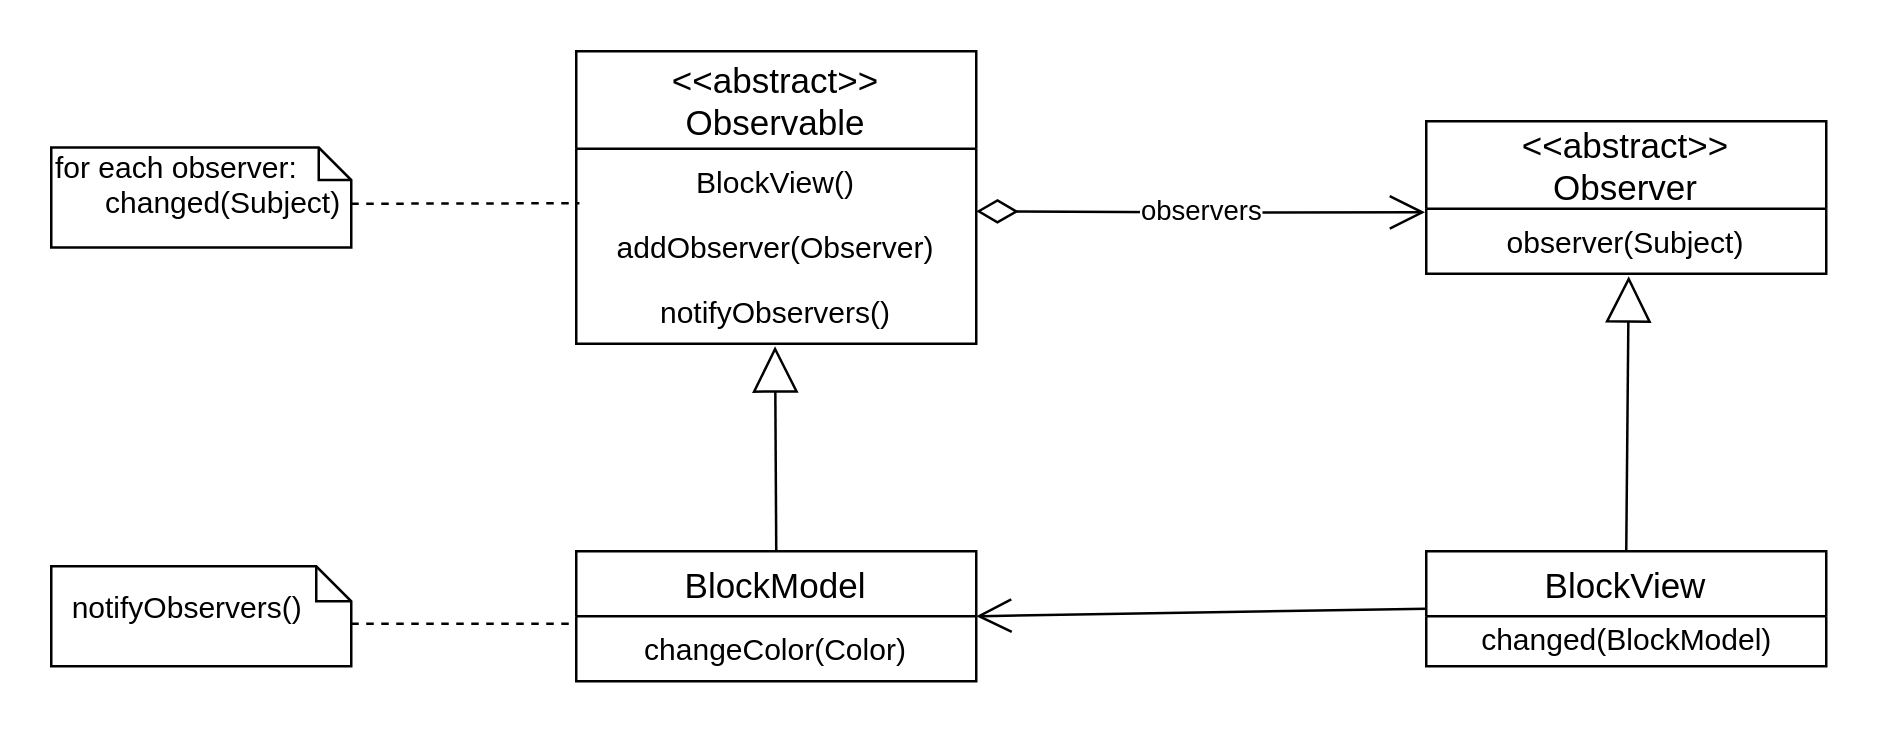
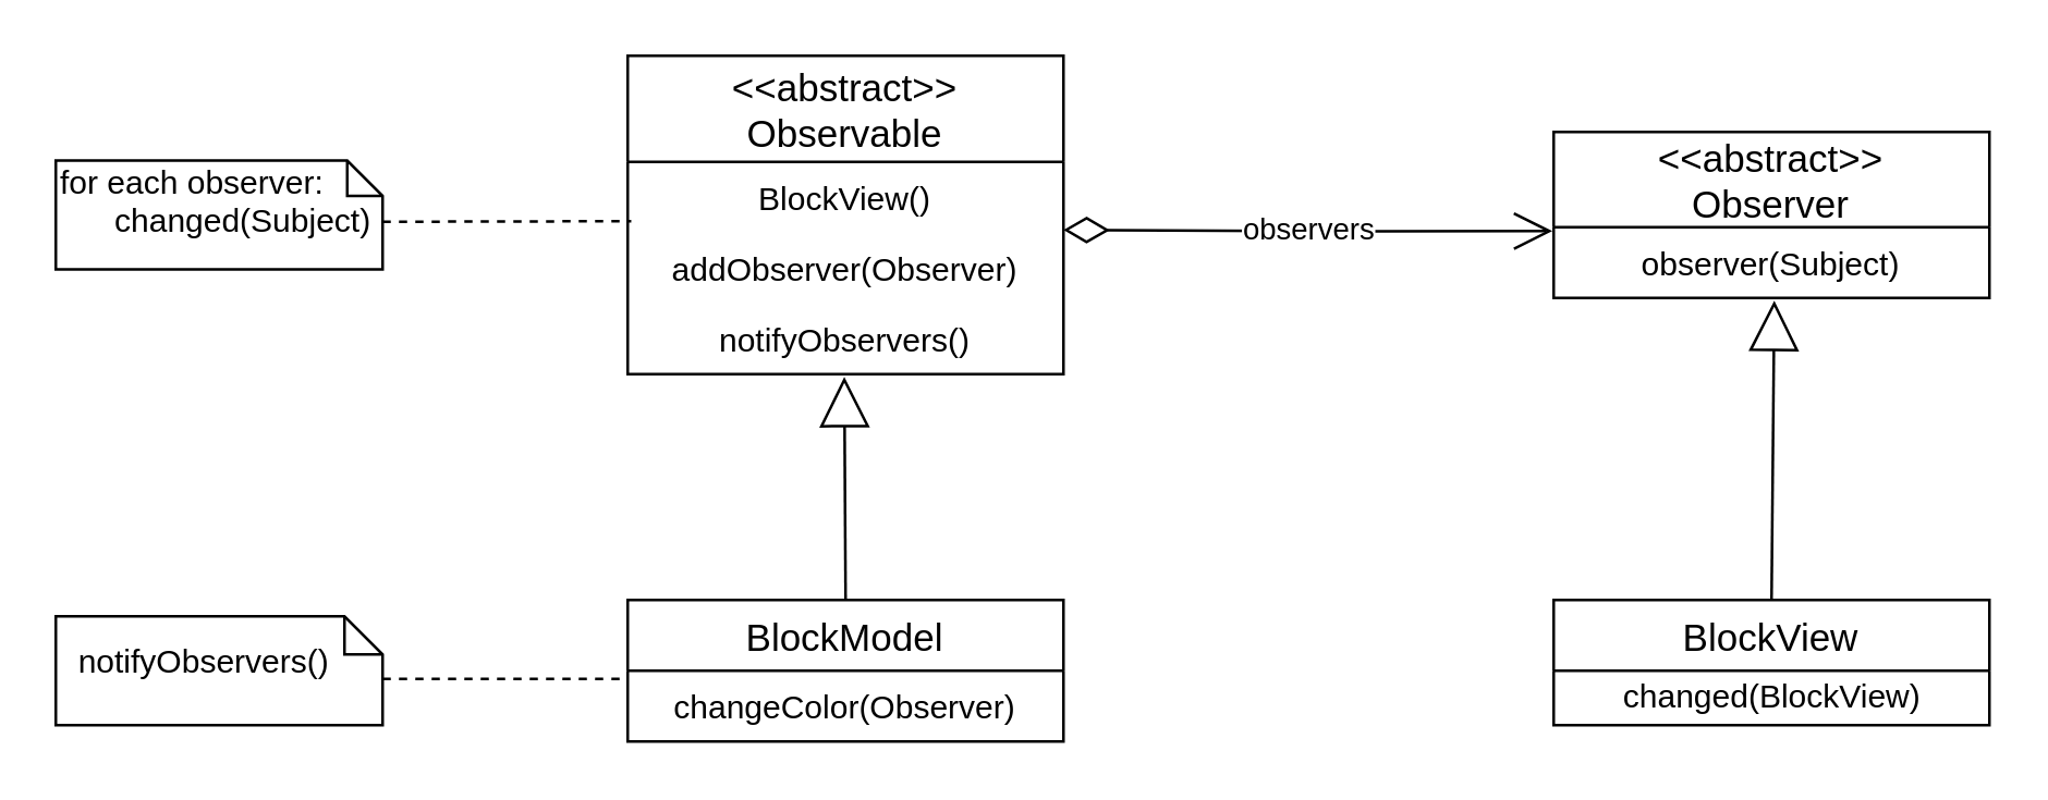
- <mxCell id="5" value="" parent="1" style="endArrow=open;endFill=1;endSize=12;html=1;entryX=1;entryY=0.5;entryDx=0;entryDy=0;exitX=0;exitY=0.5;exitDx=0;exitDy=0;" target="14" source="16" edge="1"><mxGeometry width="160" as="geometry" relative="1"><mxPoint as="sourcePoint" y="230" x="390" /><mxPoint as="targetPoint" y="230" x="550" /></mxGeometry></mxCell>
- <mxCell id="17" value="changed(BlockModel)" parent="16" vertex="1" style="text;html=1;align=center;verticalAlign=middle;resizable=0;points=[];autosize=1;"><mxGeometry width="160" height="20" as="geometry" y="26" /></mxCell>
+ <mxCell id="17" value="changed(BlockView)" parent="16" vertex="1" style="text;html=1;align=center;verticalAlign=middle;resizable=0;points=[];autosize=1;"><mxGeometry width="160" height="20" as="geometry" y="26" /></mxCell>
- <mxCell id="15" value="changeColor(Color)" parent="14" vertex="1" style="text;strokeColor=none;fillColor=none;spacingLeft=4;spacingRight=4;overflow=hidden;rotatable=0;points=[[0,0.5],[1,0.5]];portConstraint=eastwest;fontSize=12;align=center;"><mxGeometry width="160" height="26" as="geometry" y="26" /></mxCell>
+ <mxCell id="15" value="changeColor(Observer)" parent="14" vertex="1" style="text;strokeColor=none;fillColor=none;spacingLeft=4;spacingRight=4;overflow=hidden;rotatable=0;points=[[0,0.5],[1,0.5]];portConstraint=eastwest;fontSize=12;align=center;"><mxGeometry width="160" height="26" as="geometry" y="26" /></mxCell>
